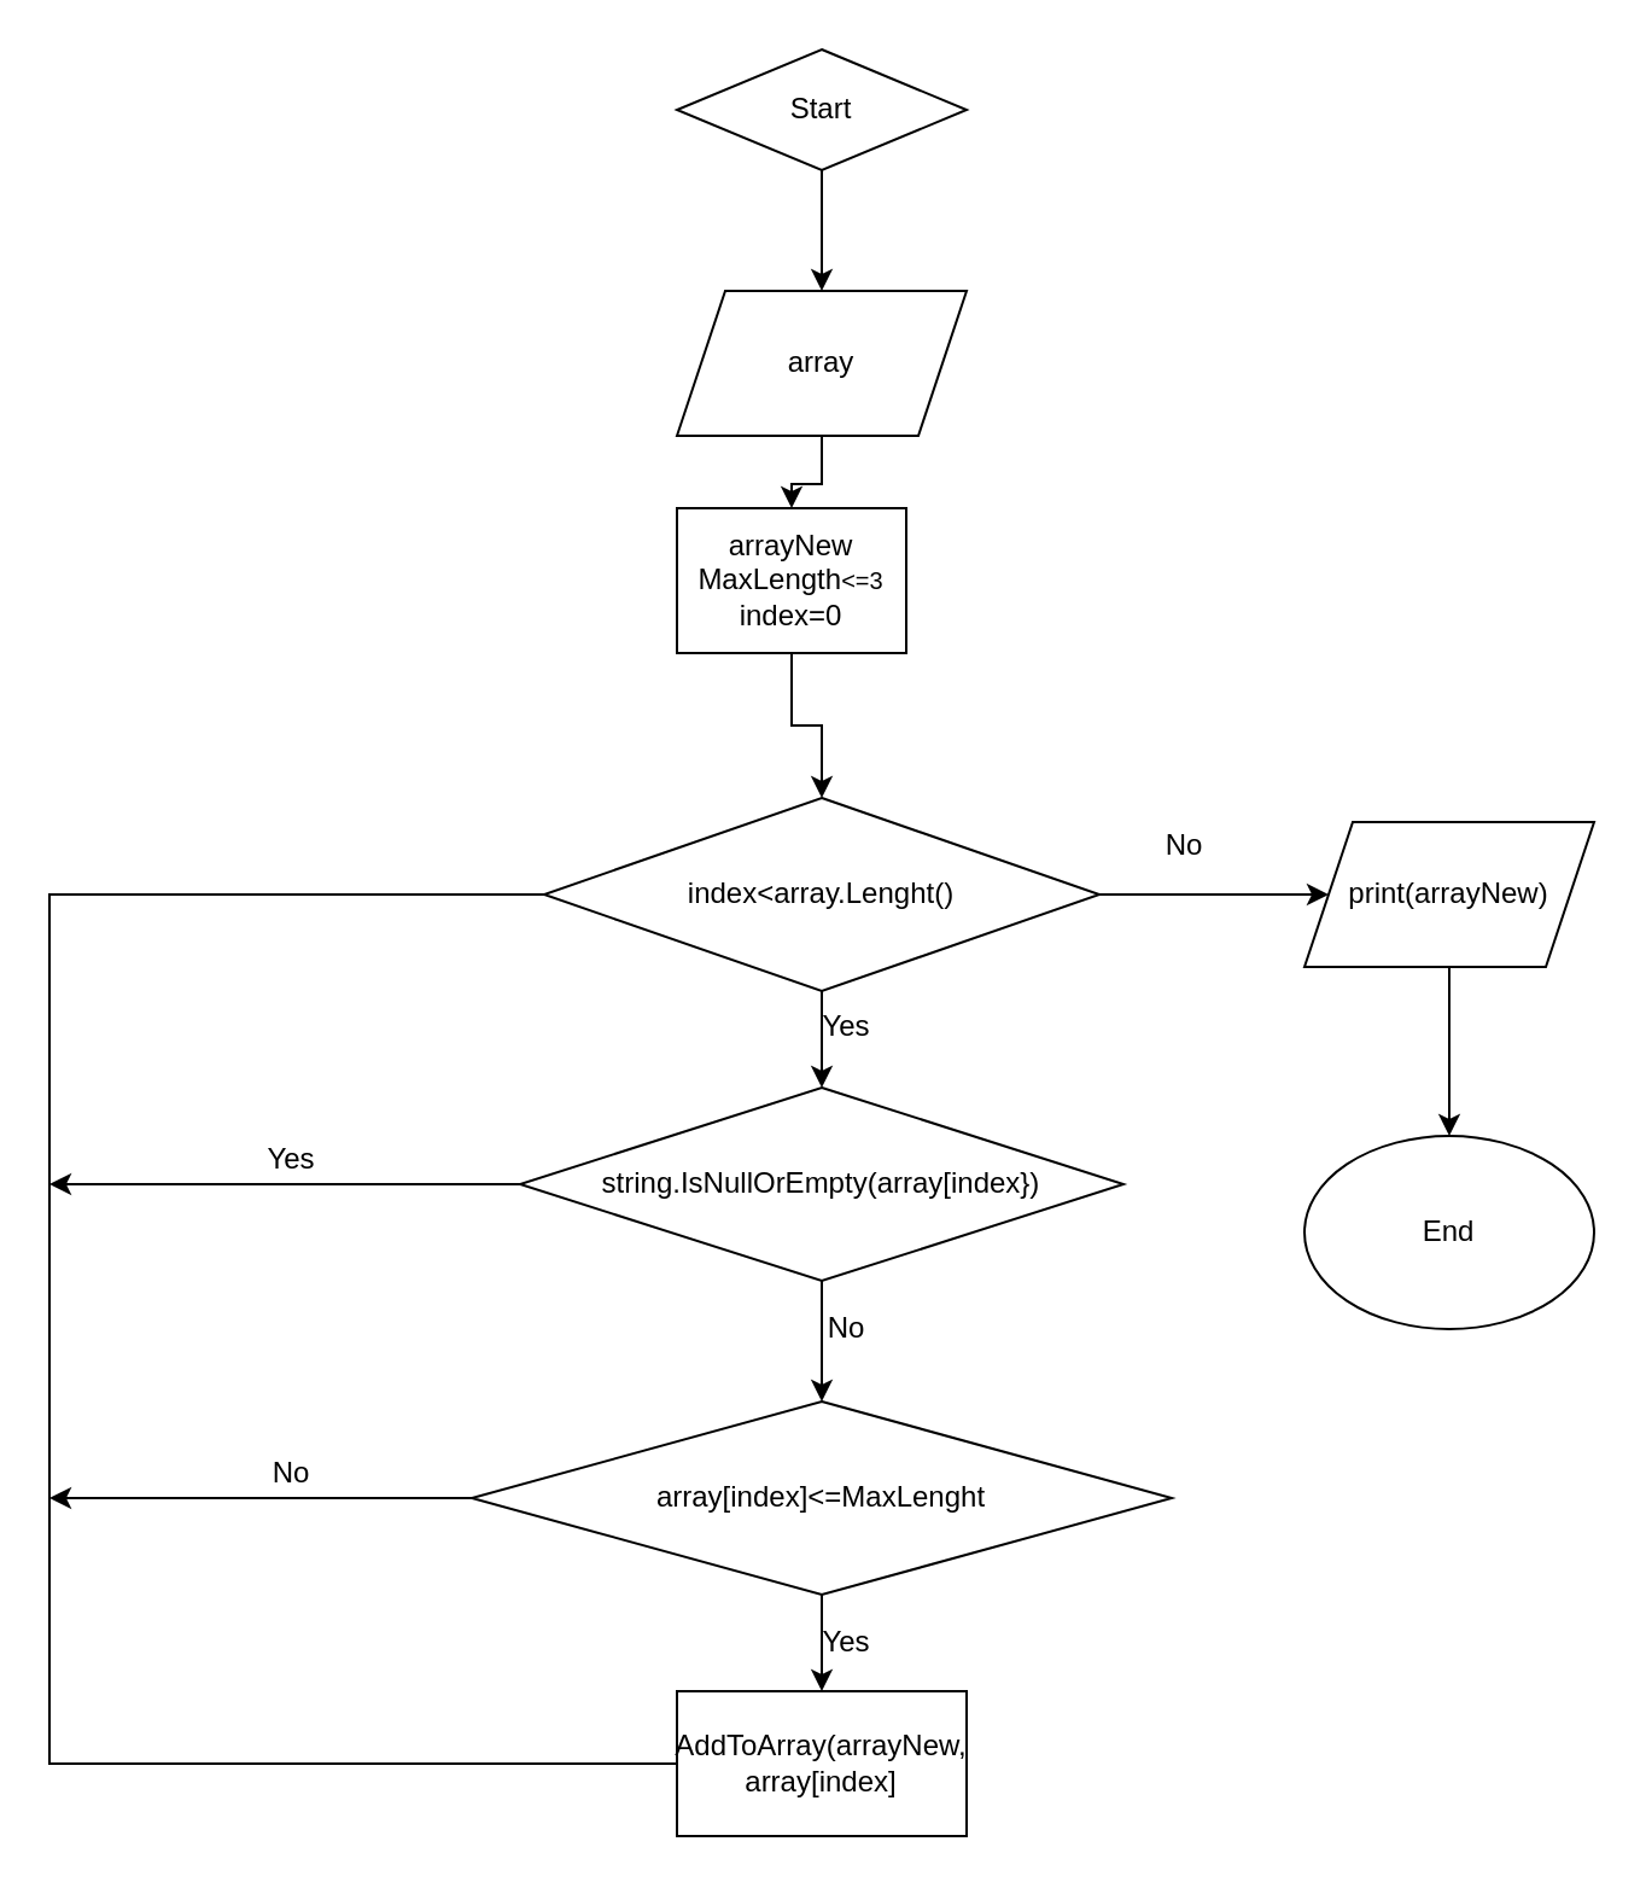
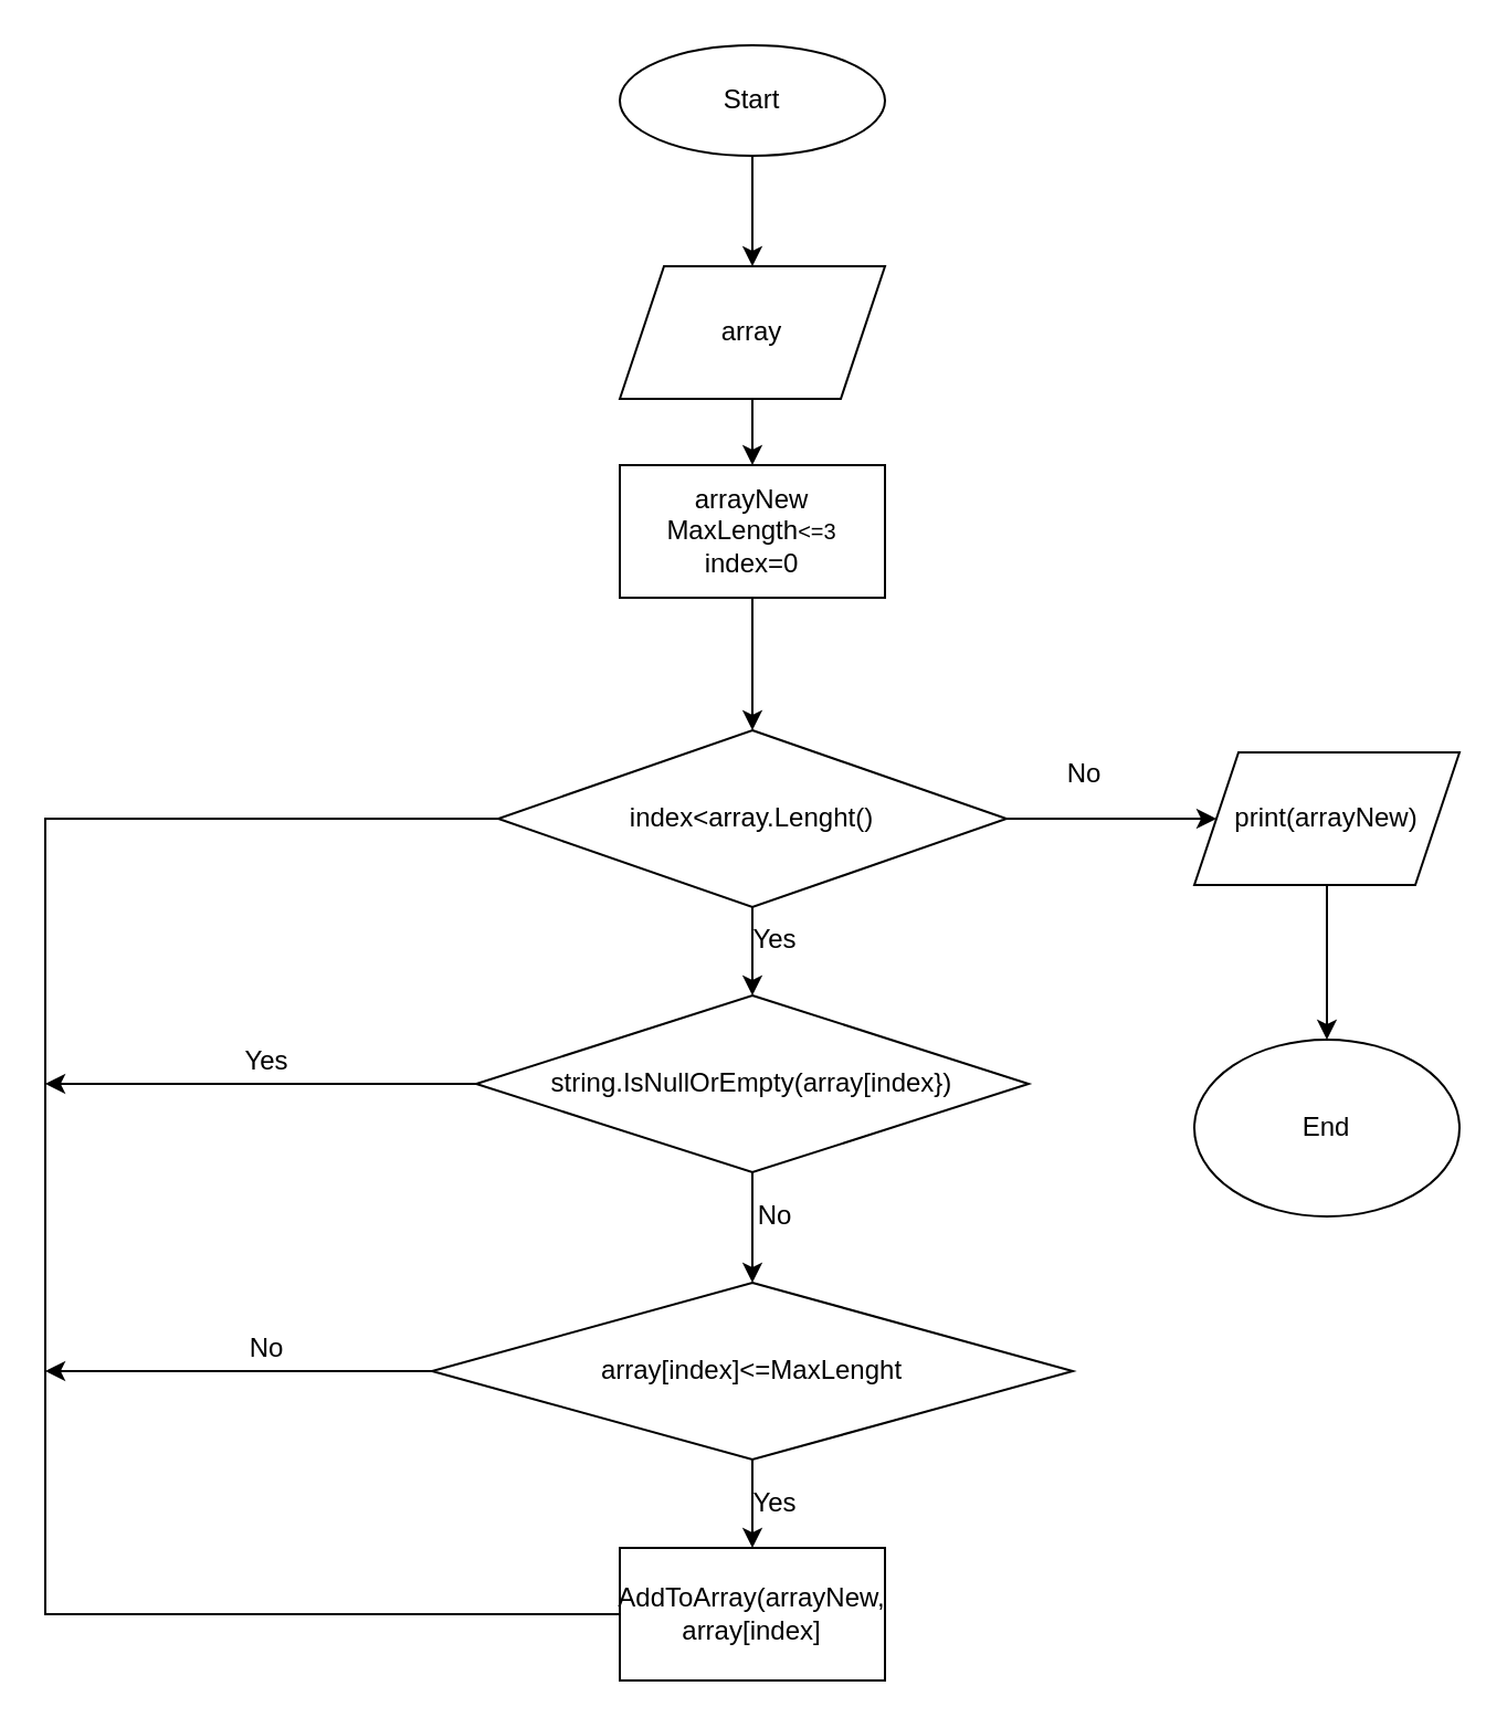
- <mxCell id="3" value="Start" style="rhombus;whiteSpace=wrap;html=1;" vertex="1" parent="1"><mxGeometry x="280" y="20" width="120" height="50" as="geometry" /></mxCell>
+ <mxCell id="3" value="Start" style="ellipse;whiteSpace=wrap;html=1;" vertex="1" parent="1"><mxGeometry x="280" y="20" width="120" height="50" as="geometry" /></mxCell>
- <mxCell id="7" value="arrayNew&lt;br&gt;MaxLength&lt;span style=&quot;font-size: 10px;&quot;&gt;&amp;lt;=3&lt;br&gt;&lt;/span&gt;index=0" style="rounded=0;whiteSpace=wrap;html=1;" vertex="1" parent="1"><mxGeometry x="280" y="210" width="95" height="60" as="geometry" /></mxCell>
+ <mxCell id="7" value="arrayNew&lt;br&gt;MaxLength&lt;span style=&quot;font-size: 10px;&quot;&gt;&amp;lt;=3&lt;br&gt;&lt;/span&gt;index=0" style="rounded=0;whiteSpace=wrap;html=1;" vertex="1" parent="1"><mxGeometry x="280" y="210" width="120" height="60" as="geometry" /></mxCell>
